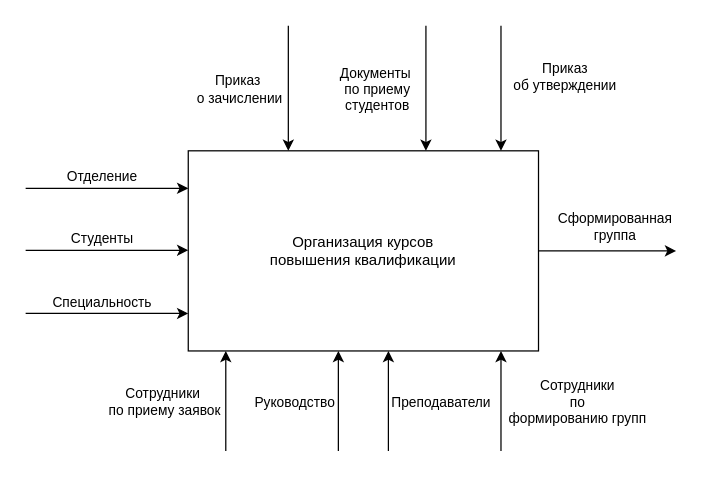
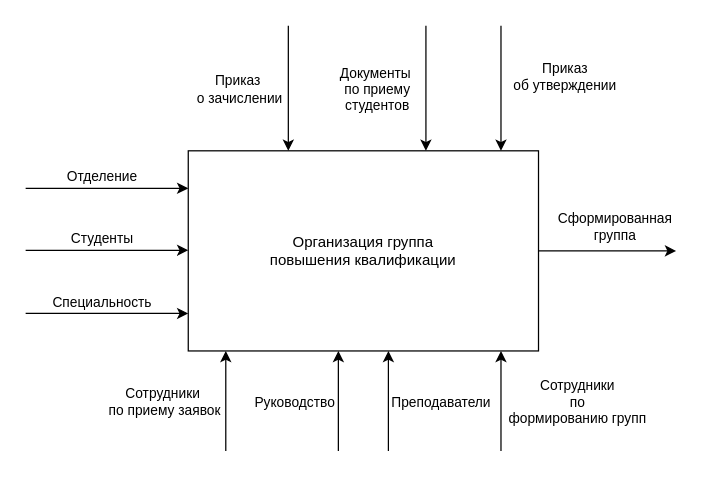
- <mxCell id="2" value="Организация курсов &lt;br&gt;повышения квалификации" style="rounded=0;whiteSpace=wrap;html=1;" vertex="1" parent="1"><mxGeometry x="150" y="120" width="280" height="160" as="geometry" /></mxCell>
+ <mxCell id="2" value="Организация группа &lt;br&gt;повышения квалификации" style="rounded=0;whiteSpace=wrap;html=1;" vertex="1" parent="1"><mxGeometry x="150" y="120" width="280" height="160" as="geometry" /></mxCell>
